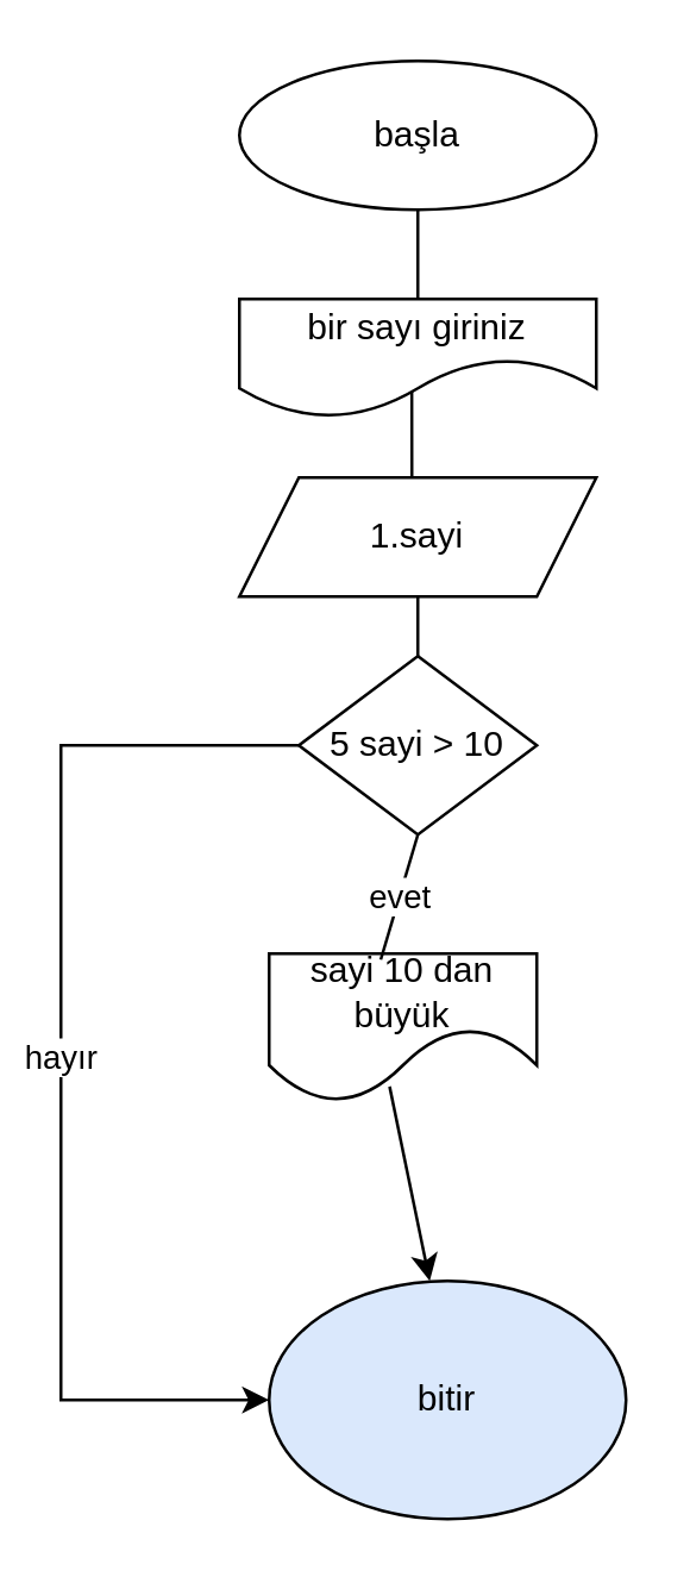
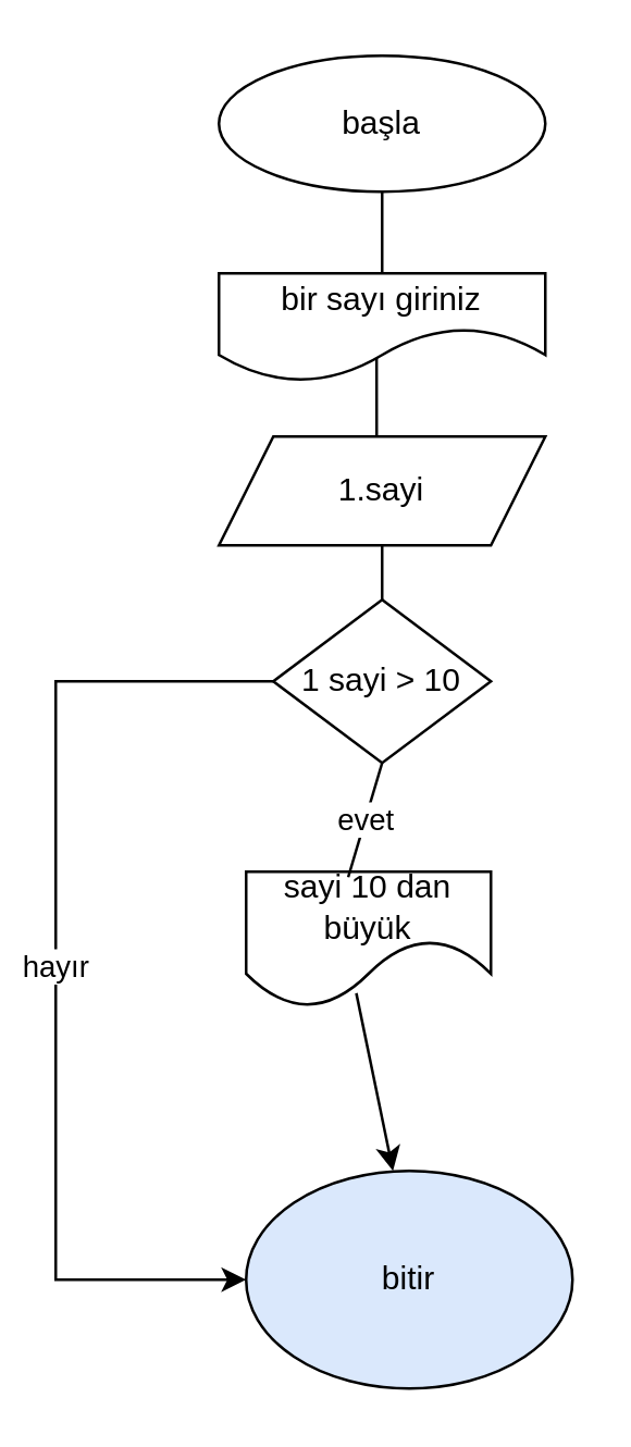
- <mxCell id="10" value="5 sayi &amp;gt; 10" style="rhombus;whiteSpace=wrap;html=1;" vertex="1" parent="1"><mxGeometry x="100" y="220" width="80" height="60" as="geometry" /></mxCell>
+ <mxCell id="10" value="1 sayi &amp;gt; 10" style="rhombus;whiteSpace=wrap;html=1;" vertex="1" parent="1"><mxGeometry x="100" y="220" width="80" height="60" as="geometry" /></mxCell>
